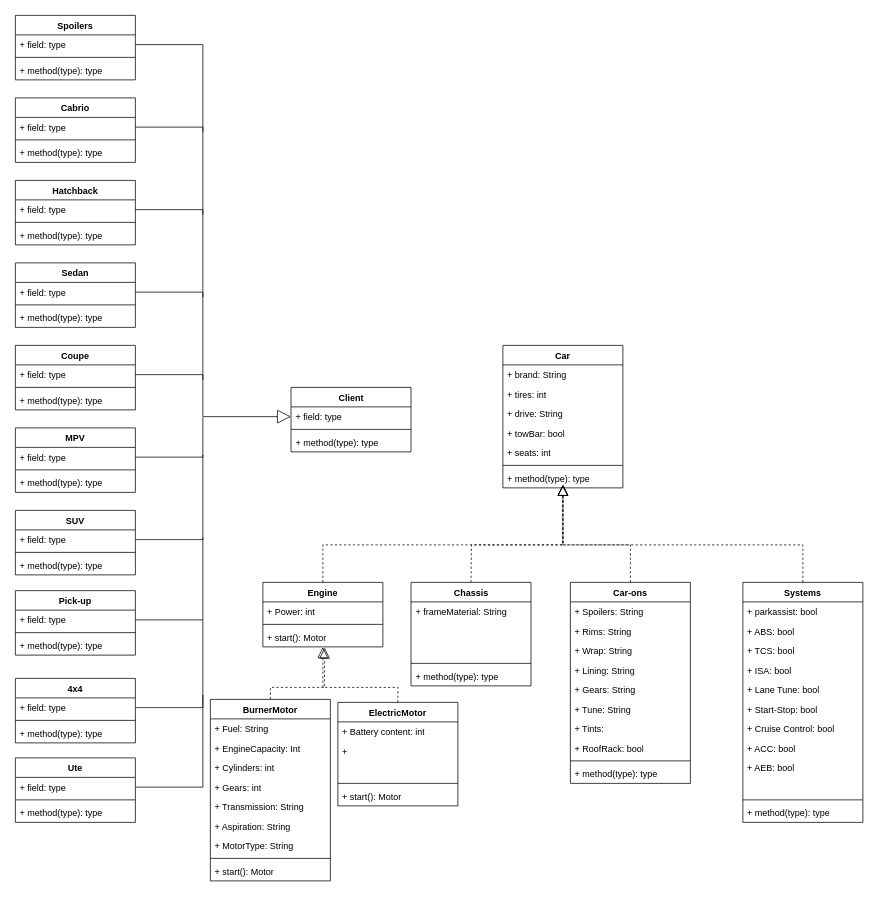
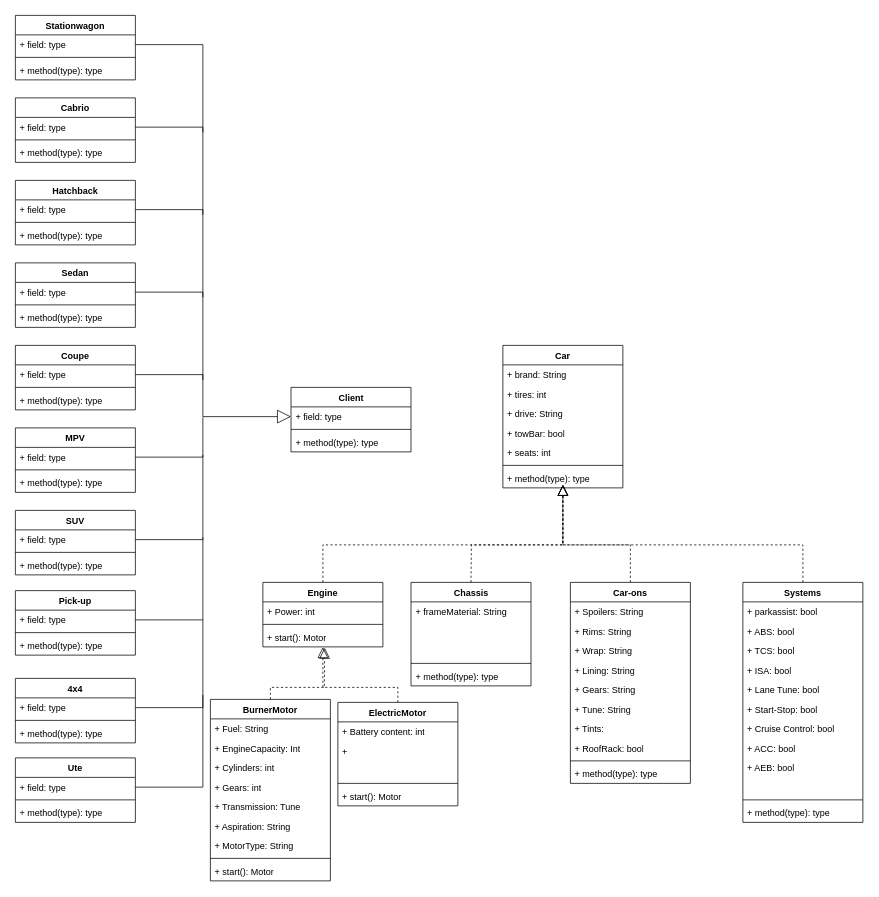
- <mxCell id="34" value="Spoilers" style="swimlane;fontStyle=1;align=center;verticalAlign=top;childLayout=stackLayout;horizontal=1;startSize=26;horizontalStack=0;resizeParent=1;resizeParentMax=0;resizeLast=0;collapsible=1;marginBottom=0;whiteSpace=wrap;html=1;" parent="1" vertex="1"><mxGeometry x="20" y="20" width="160" height="86" as="geometry" /></mxCell>
+ <mxCell id="34" value="Stationwagon" style="swimlane;fontStyle=1;align=center;verticalAlign=top;childLayout=stackLayout;horizontal=1;startSize=26;horizontalStack=0;resizeParent=1;resizeParentMax=0;resizeLast=0;collapsible=1;marginBottom=0;whiteSpace=wrap;html=1;" parent="1" vertex="1"><mxGeometry x="20" y="20" width="160" height="86" as="geometry" /></mxCell>
- <mxCell id="7" value="+ Transmission: String" style="text;strokeColor=none;fillColor=none;align=left;verticalAlign=top;spacingLeft=4;spacingRight=4;overflow=hidden;rotatable=0;points=[[0,0.5],[1,0.5]];portConstraint=eastwest;whiteSpace=wrap;html=1;" parent="2" vertex="1"><mxGeometry y="130" width="160" height="26" as="geometry" /></mxCell>
+ <mxCell id="7" value="+ Transmission: Tune" style="text;strokeColor=none;fillColor=none;align=left;verticalAlign=top;spacingLeft=4;spacingRight=4;overflow=hidden;rotatable=0;points=[[0,0.5],[1,0.5]];portConstraint=eastwest;whiteSpace=wrap;html=1;" parent="2" vertex="1"><mxGeometry y="130" width="160" height="26" as="geometry" /></mxCell>
